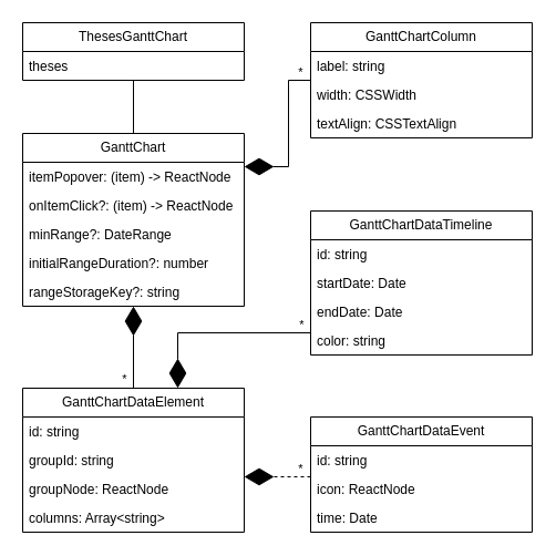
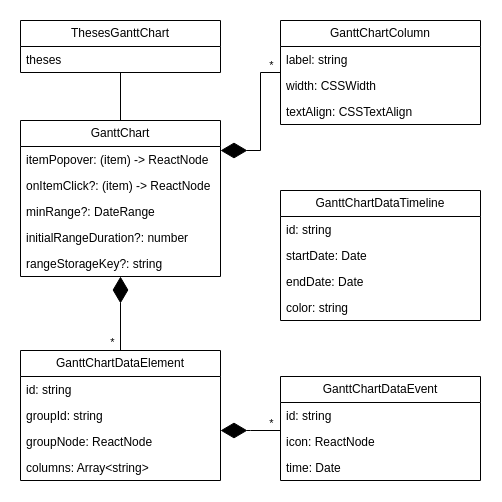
- <mxCell id="35" value="" style="endArrow=diamondThin;endFill=1;endSize=24;html=1;rounded=0;edgeStyle=orthogonalEdgeStyle;" edge="1" parent="1" source="17" target="12"><mxGeometry width="160" relative="1" as="geometry"><mxPoint x="490" y="532" as="sourcePoint" /><mxPoint x="630" y="630" as="targetPoint" /><Array as="points"><mxPoint x="160" y="300" /></Array></mxGeometry></mxCell>
- <mxCell id="36" value="*" style="edgeLabel;html=1;align=center;verticalAlign=middle;resizable=0;points=[];" vertex="1" connectable="0" parent="35"><mxGeometry x="-0.833" y="1" relative="1" as="geometry"><mxPoint x="5" y="-9" as="offset" /></mxGeometry></mxCell>
- <mxCell id="33" value="" style="endArrow=diamondThin;endFill=1;endSize=24;html=1;rounded=0;edgeStyle=orthogonalEdgeStyle;dashed=1;" edge="1" parent="1" source="22" target="12"><mxGeometry width="160" relative="1" as="geometry"><mxPoint x="120" y="450" as="sourcePoint" /><mxPoint x="280" y="450" as="targetPoint" /><Array as="points"><mxPoint x="250" y="430" /><mxPoint x="250" y="430" /></Array></mxGeometry></mxCell>
+ <mxCell id="33" value="" style="endArrow=diamondThin;endFill=1;endSize=24;html=1;rounded=0;edgeStyle=orthogonalEdgeStyle;" edge="1" parent="1" source="22" target="12"><mxGeometry width="160" relative="1" as="geometry"><mxPoint x="120" y="450" as="sourcePoint" /><mxPoint x="280" y="450" as="targetPoint" /><Array as="points"><mxPoint x="250" y="430" /><mxPoint x="250" y="430" /></Array></mxGeometry></mxCell>
